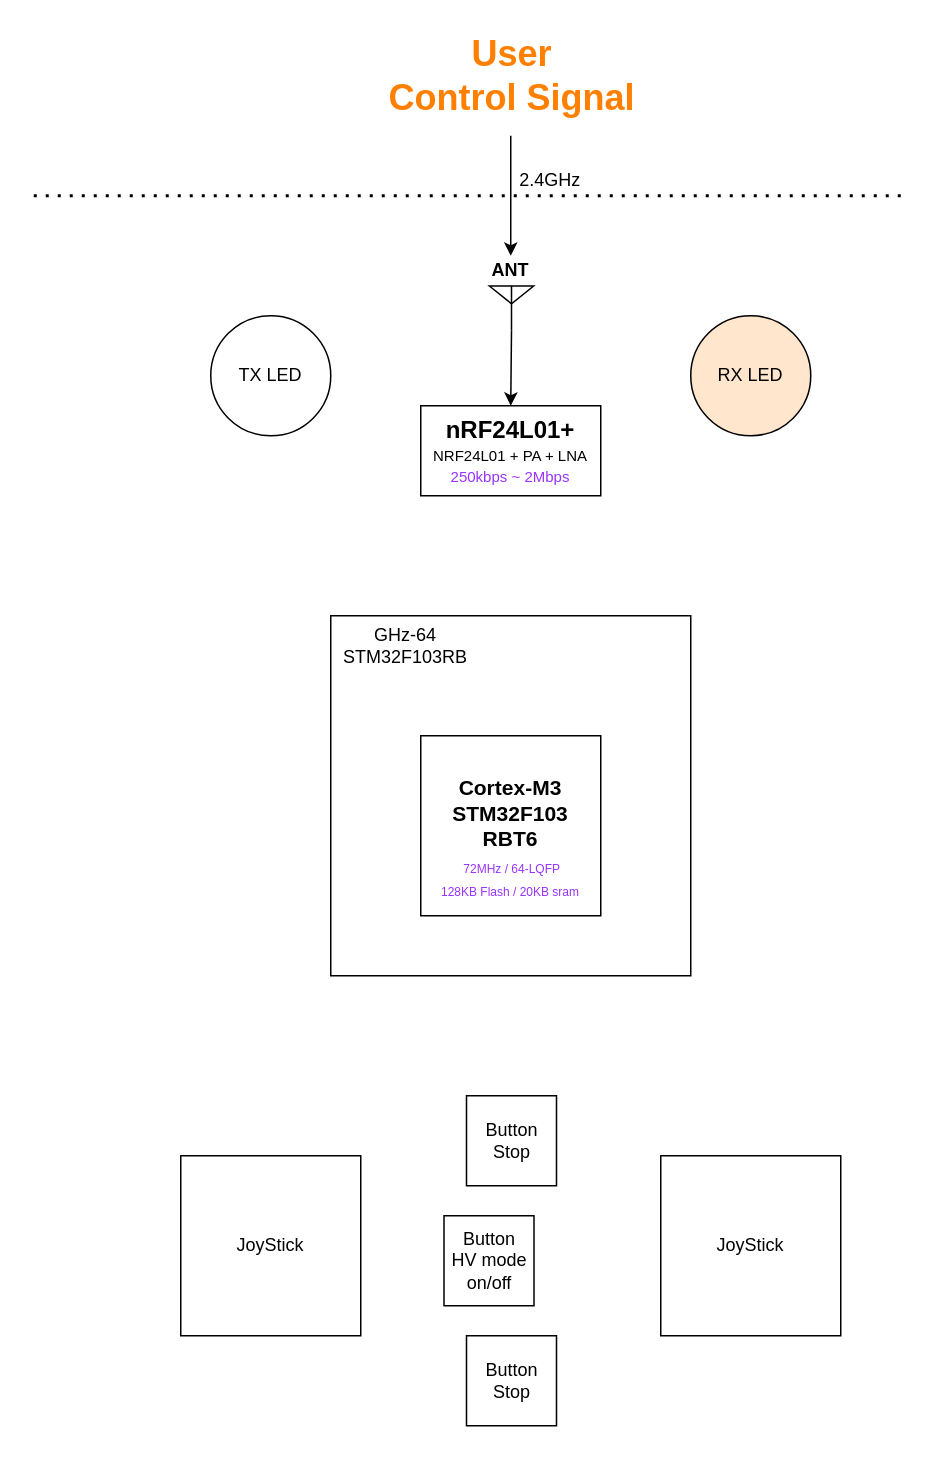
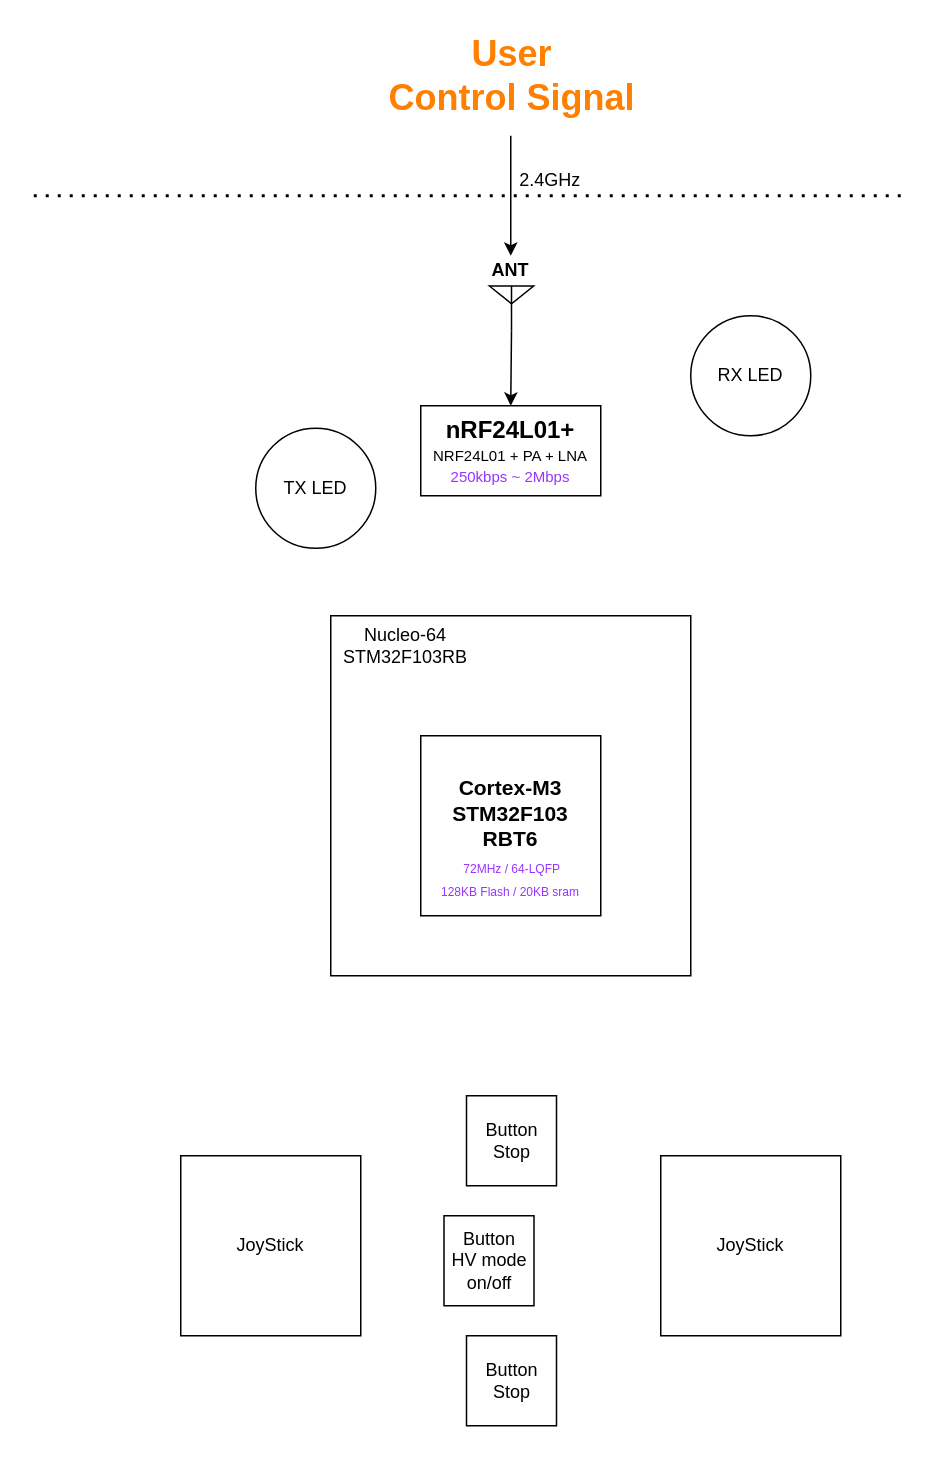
- <mxCell id="5" value="TX LED" style="ellipse;whiteSpace=wrap;html=1;aspect=fixed;" parent="1" vertex="1"><mxGeometry x="140" y="210" width="80" height="80" as="geometry" /></mxCell>
+ <mxCell id="5" value="TX LED" style="ellipse;whiteSpace=wrap;html=1;aspect=fixed;" parent="1" vertex="1"><mxGeometry x="170" y="285" width="80" height="80" as="geometry" /></mxCell>
- <mxCell id="6" value="RX LED" style="ellipse;whiteSpace=wrap;html=1;aspect=fixed;fillColor=#ffe6cc;" parent="1" vertex="1"><mxGeometry x="460" y="210" width="80" height="80" as="geometry" /></mxCell>
+ <mxCell id="6" value="RX LED" style="ellipse;whiteSpace=wrap;html=1;aspect=fixed;" parent="1" vertex="1"><mxGeometry x="460" y="210" width="80" height="80" as="geometry" /></mxCell>
- <mxCell id="21" value="GHz-64&lt;br&gt;STM32F103RB" style="text;html=1;strokeColor=none;fillColor=none;align=center;verticalAlign=middle;whiteSpace=wrap;rounded=0;" vertex="1" parent="1"><mxGeometry x="220" y="410" width="100" height="40" as="geometry" /></mxCell>
+ <mxCell id="21" value="Nucleo-64&lt;br&gt;STM32F103RB" style="text;html=1;strokeColor=none;fillColor=none;align=center;verticalAlign=middle;whiteSpace=wrap;rounded=0;" vertex="1" parent="1"><mxGeometry x="220" y="410" width="100" height="40" as="geometry" /></mxCell>
